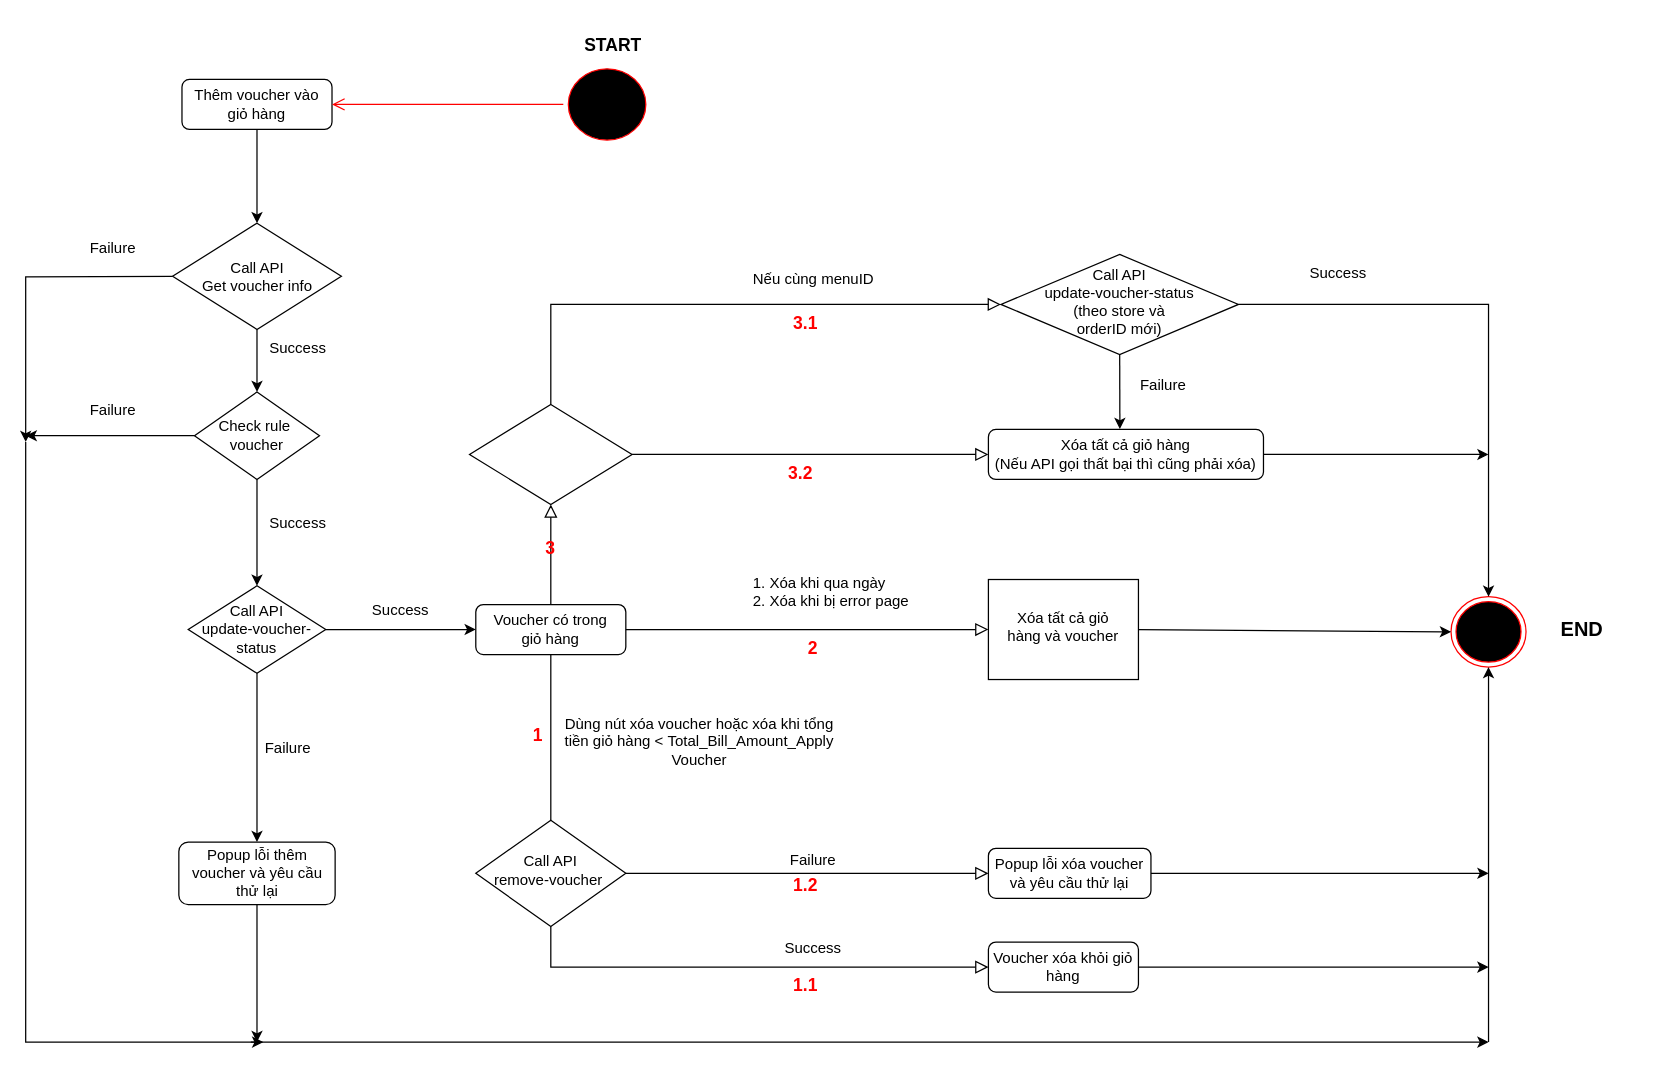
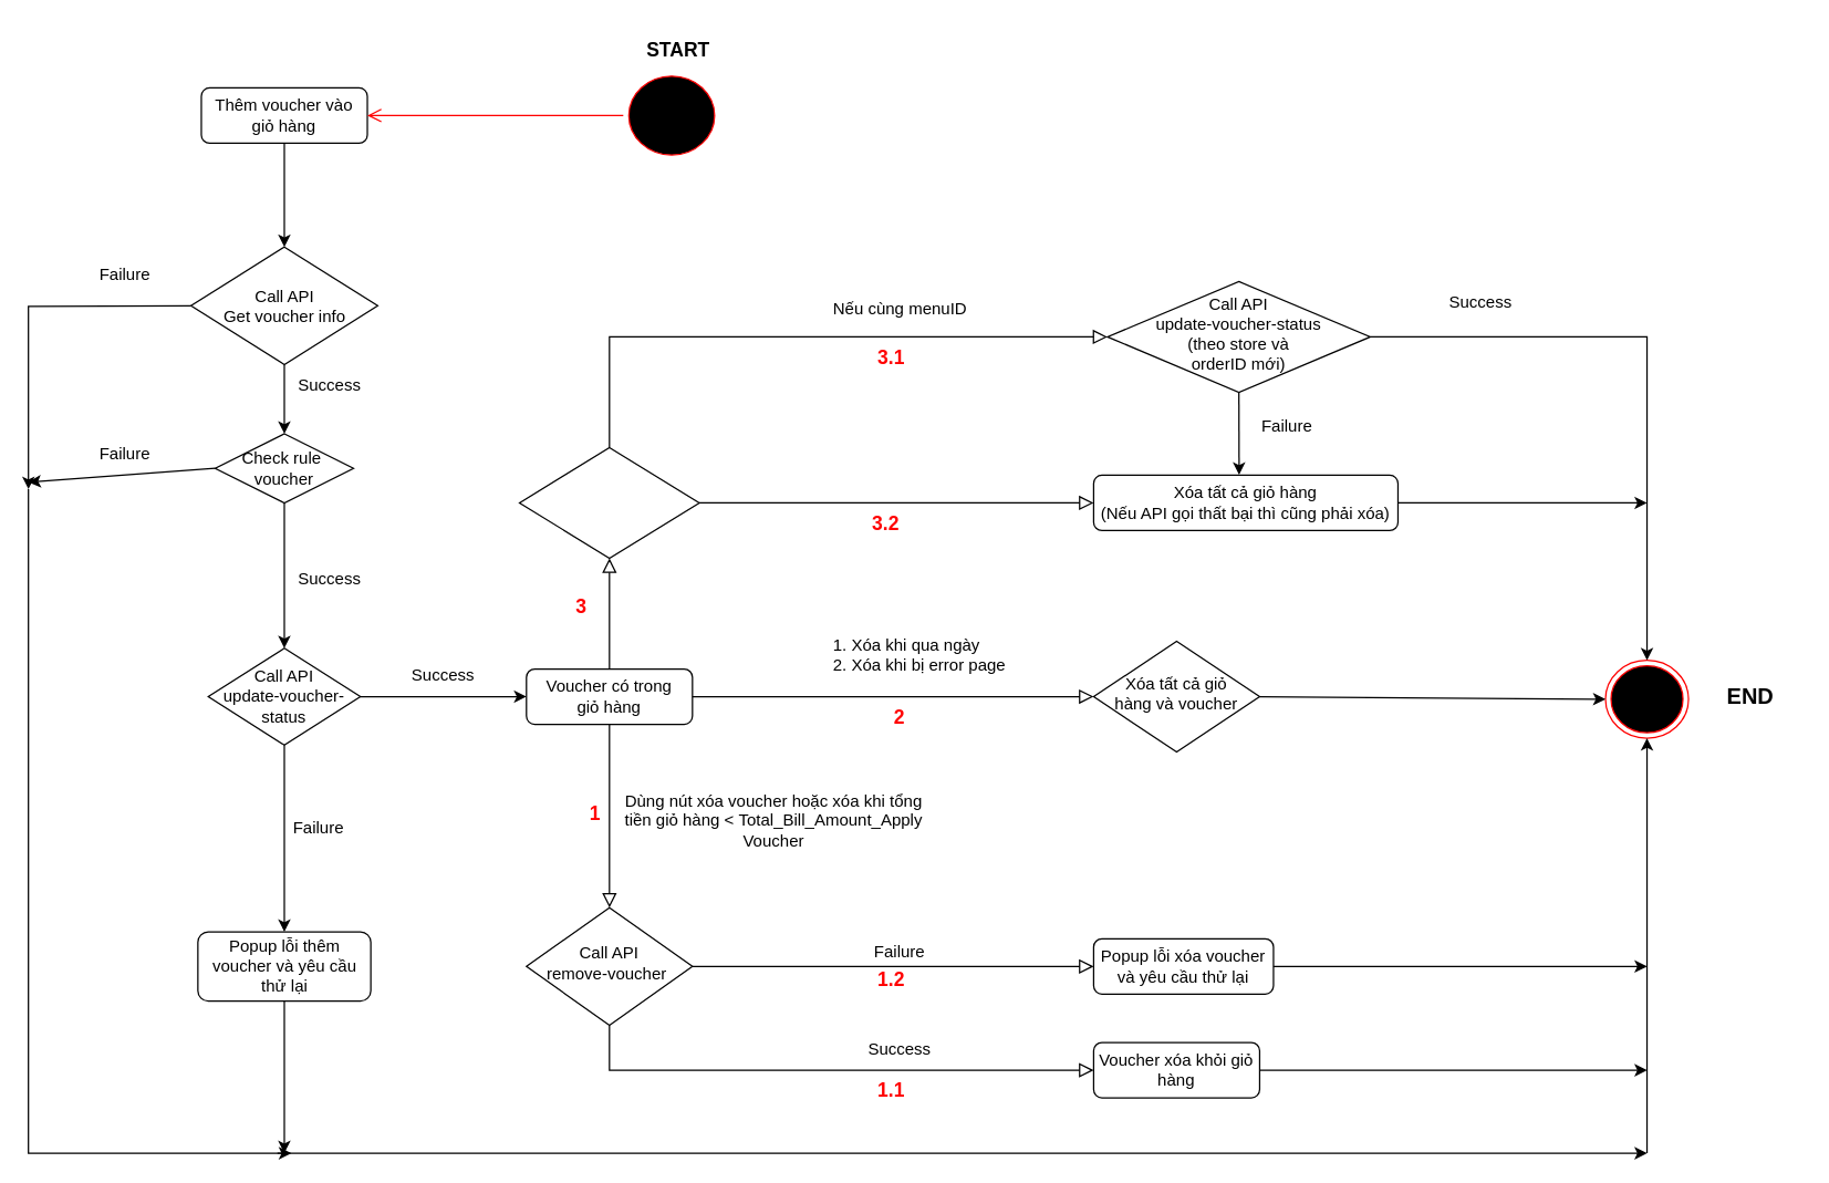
- <mxCell id="51" value="Check rule&amp;nbsp;&lt;br&gt;voucher" style="rhombus;whiteSpace=wrap;html=1;" parent="1" vertex="1"><mxGeometry x="155" y="313" width="100" height="70" as="geometry" /></mxCell>
+ <mxCell id="51" value="Check rule&amp;nbsp;&lt;br&gt;voucher" style="rhombus;whiteSpace=wrap;html=1;" parent="1" vertex="1"><mxGeometry x="155" y="313" width="100" height="50" as="geometry" /></mxCell>
- <mxCell id="41" value="&lt;b&gt;&lt;font style=&quot;font-size: 14px;&quot;&gt;3&lt;/font&gt;&lt;/b&gt;" style="text;html=1;strokeColor=none;fillColor=none;align=center;verticalAlign=middle;whiteSpace=wrap;rounded=0;fontColor=#ff0000;" parent="1" vertex="1"><mxGeometry x="410" y="423" width="60" height="30" as="geometry" /></mxCell>
+ <mxCell id="41" value="&lt;b&gt;&lt;font style=&quot;font-size: 14px;&quot;&gt;3&lt;/font&gt;&lt;/b&gt;" style="text;html=1;strokeColor=none;fillColor=none;align=center;verticalAlign=middle;whiteSpace=wrap;rounded=0;fontColor=#ff0000;" parent="1" vertex="1"><mxGeometry x="390" y="423" width="60" height="30" as="geometry" /></mxCell>
- <mxCell id="16" value="Xóa tất cả giỏ &lt;br&gt;hàng và voucher" style="whiteSpace=wrap;html=1;shadow=0;fontFamily=Helvetica;fontSize=12;align=center;strokeWidth=1;spacing=6;spacingTop=-4;rounded=0;" parent="1" vertex="1"><mxGeometry x="790" y="463" width="120" height="80" as="geometry" /></mxCell>
+ <mxCell id="16" value="Xóa tất cả giỏ &lt;br&gt;hàng và voucher" style="rhombus;whiteSpace=wrap;html=1;shadow=0;fontFamily=Helvetica;fontSize=12;align=center;strokeWidth=1;spacing=6;spacingTop=-4;" parent="1" vertex="1"><mxGeometry x="790" y="463" width="120" height="80" as="geometry" /></mxCell>
- <mxCell id="7" value="" style="rounded=0;html=1;jettySize=auto;orthogonalLoop=1;fontSize=11;endArrow=none;endFill=0;endSize=8;strokeWidth=1;shadow=0;labelBackgroundColor=none;edgeStyle=orthogonalEdgeStyle;exitX=0.5;exitY=1;exitDx=0;exitDy=0;entryX=0.5;entryY=0;entryDx=0;entryDy=0;" parent="1" source="3" target="4" edge="1"><mxGeometry x="0.333" y="20" relative="1" as="geometry"><mxPoint as="offset" /><mxPoint x="460" y="213" as="sourcePoint" /><mxPoint x="460" y="273" as="targetPoint" /></mxGeometry></mxCell>
+ <mxCell id="7" value="" style="rounded=0;html=1;jettySize=auto;orthogonalLoop=1;fontSize=11;endArrow=block;endFill=0;endSize=8;strokeWidth=1;shadow=0;labelBackgroundColor=none;edgeStyle=orthogonalEdgeStyle;exitX=0.5;exitY=1;exitDx=0;exitDy=0;entryX=0.5;entryY=0;entryDx=0;entryDy=0;" parent="1" source="3" target="4" edge="1"><mxGeometry x="0.333" y="20" relative="1" as="geometry"><mxPoint as="offset" /><mxPoint x="460" y="213" as="sourcePoint" /><mxPoint x="460" y="273" as="targetPoint" /></mxGeometry></mxCell>
